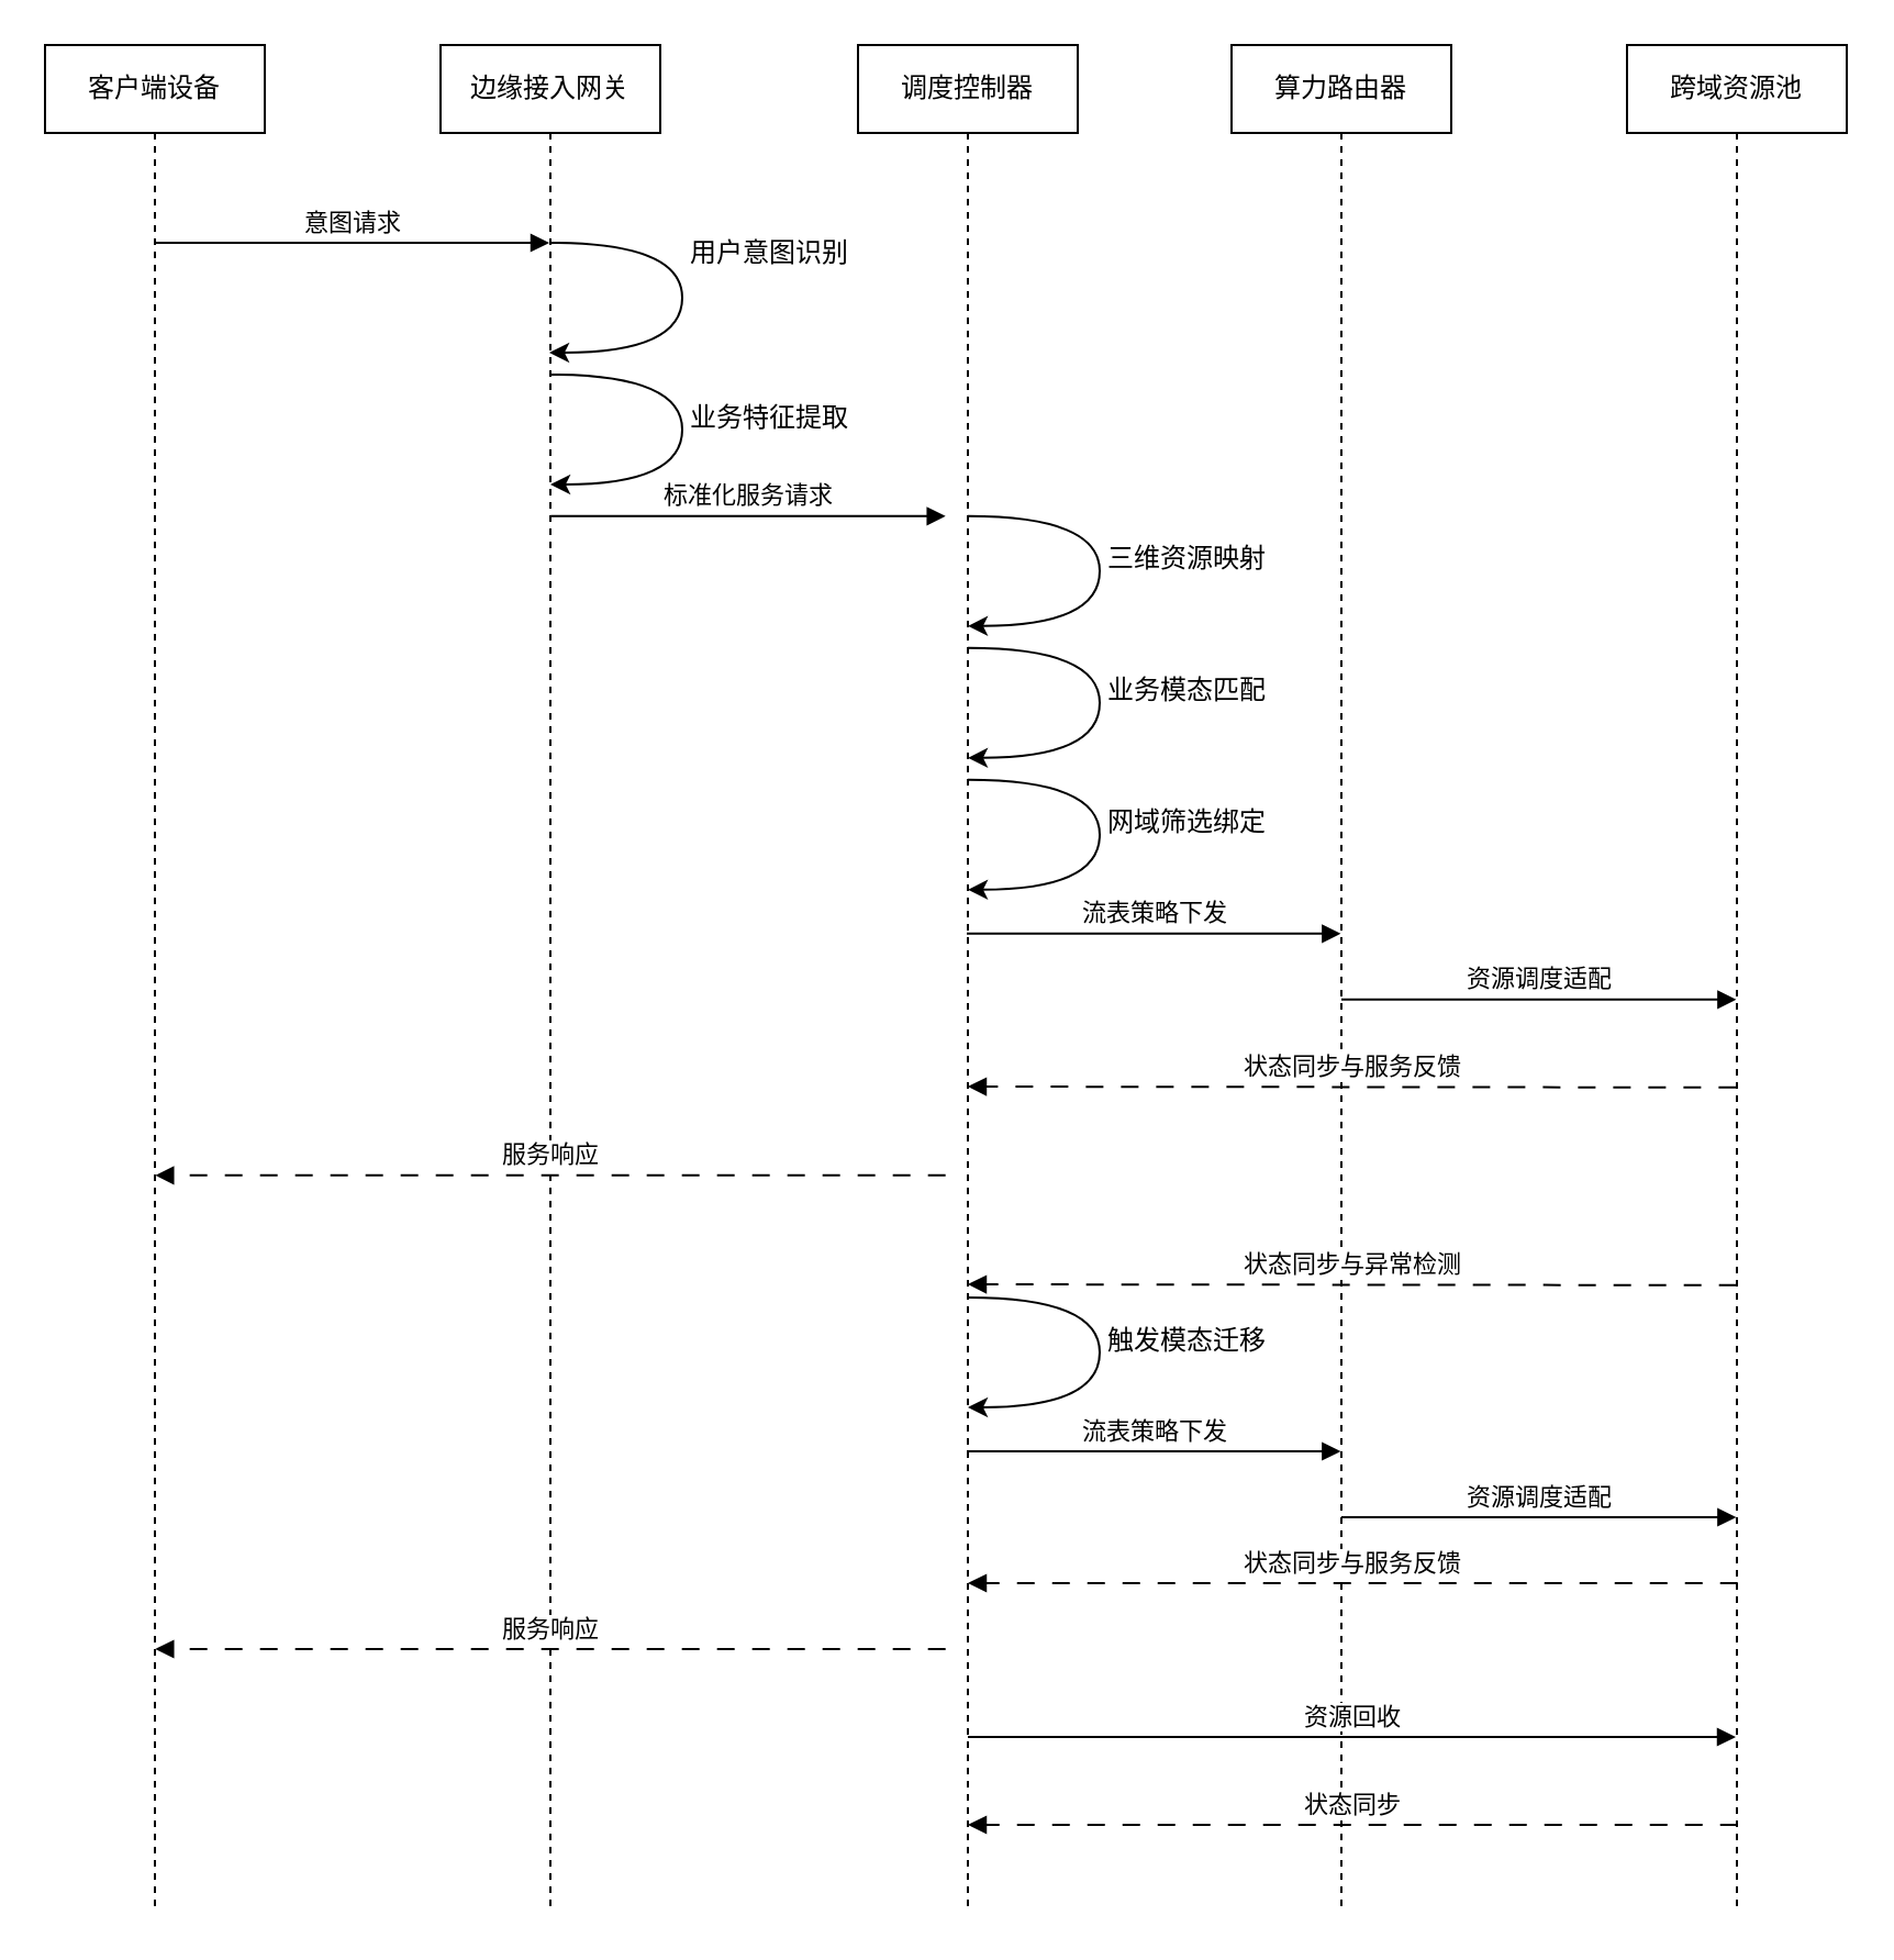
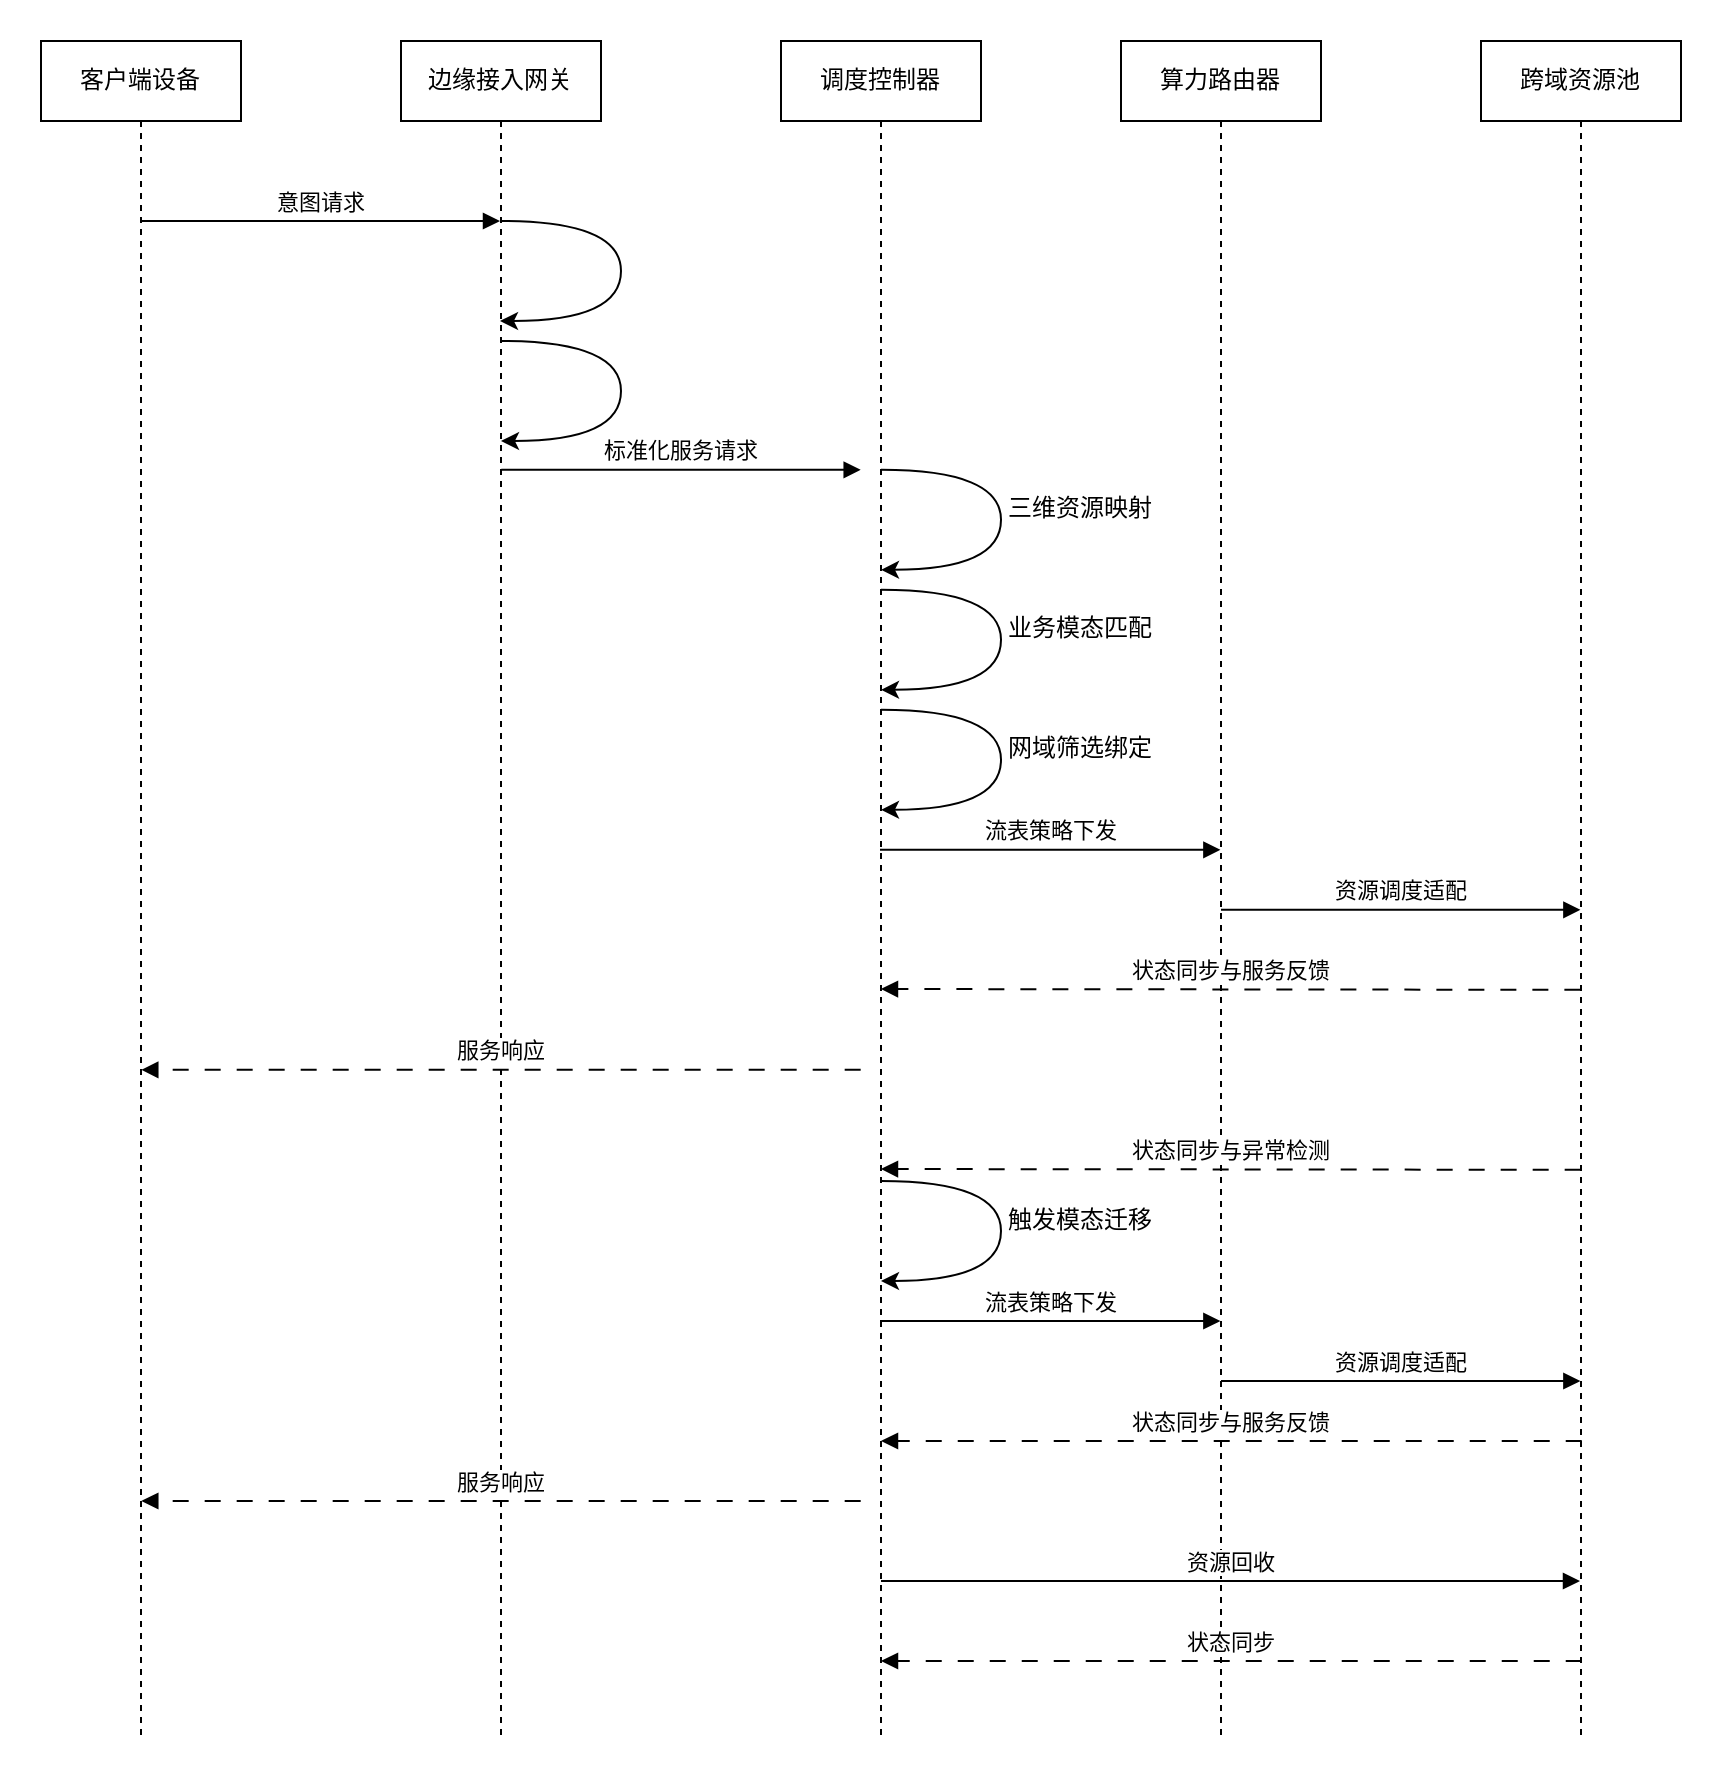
- <mxCell id="11" value="用户意图识别" style="text;html=1;align=center;verticalAlign=middle;whiteSpace=wrap;rounded=0;" parent="9" vertex="1"><mxGeometry x="60" width="80" height="30" as="geometry" /></mxCell>
- <mxCell id="28" value="业务特征提取" style="text;html=1;align=center;verticalAlign=middle;whiteSpace=wrap;rounded=0;" vertex="1" parent="26"><mxGeometry x="60" y="10" width="80" height="40" as="geometry" /></mxCell>
